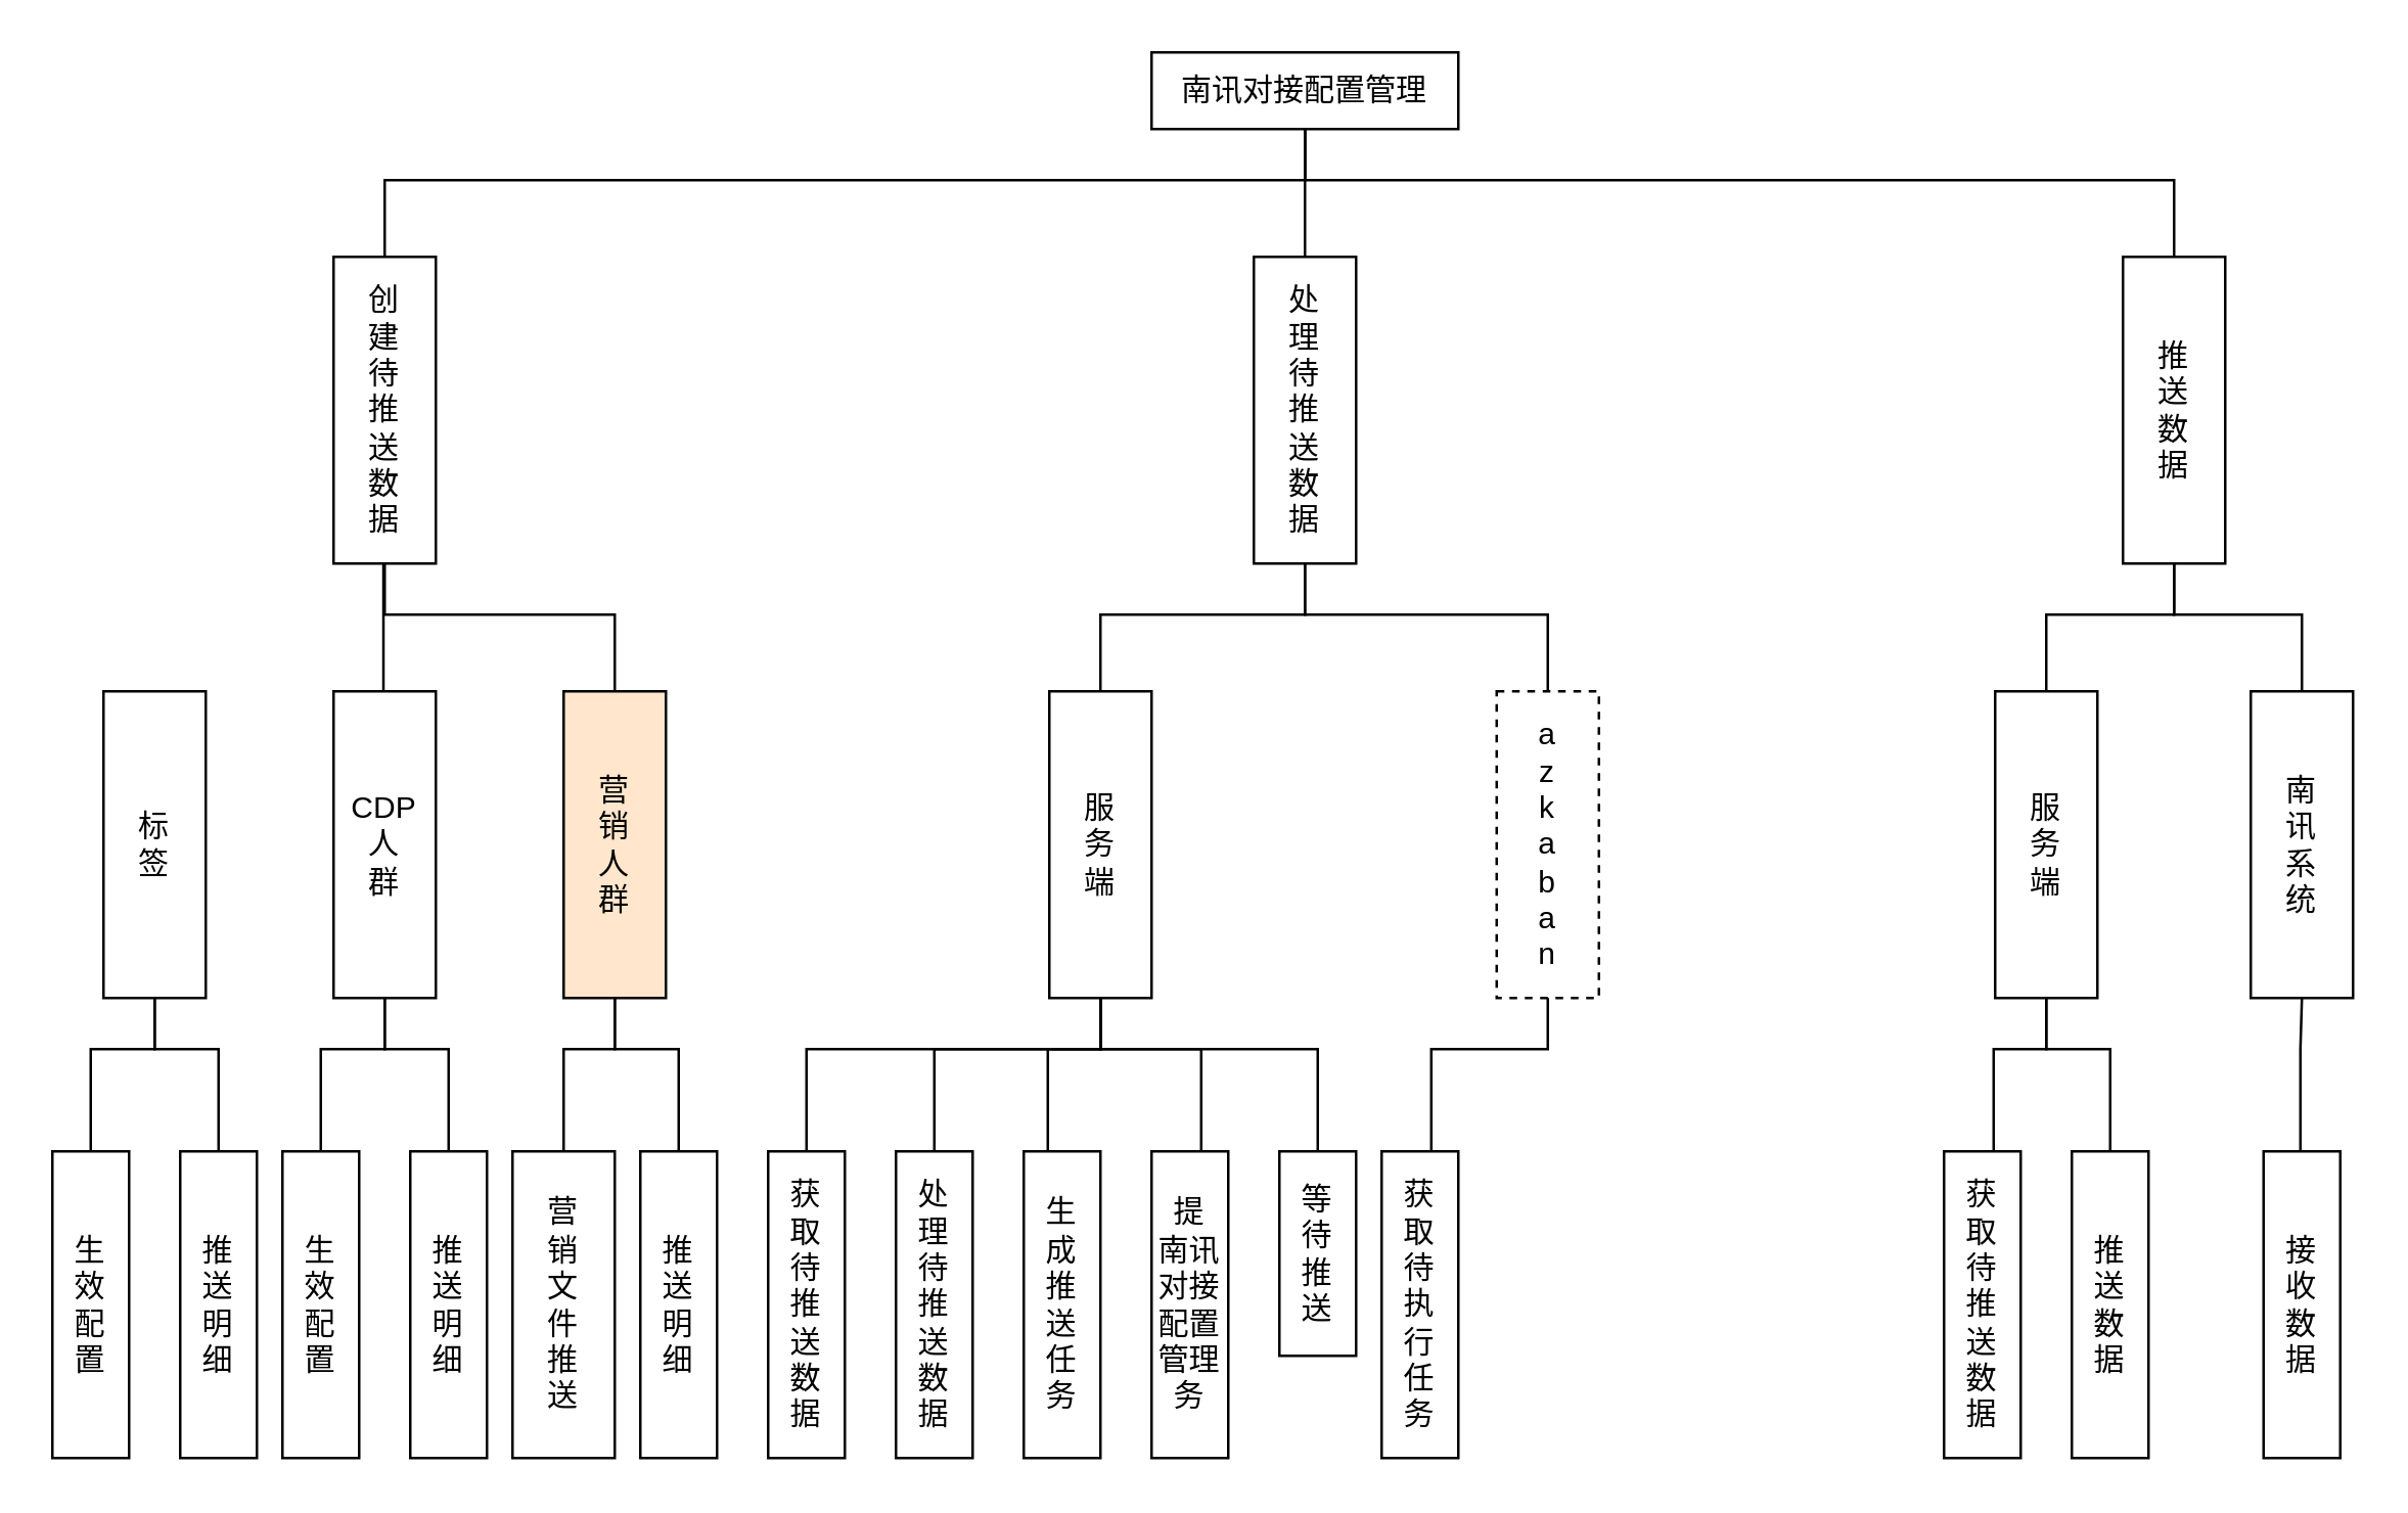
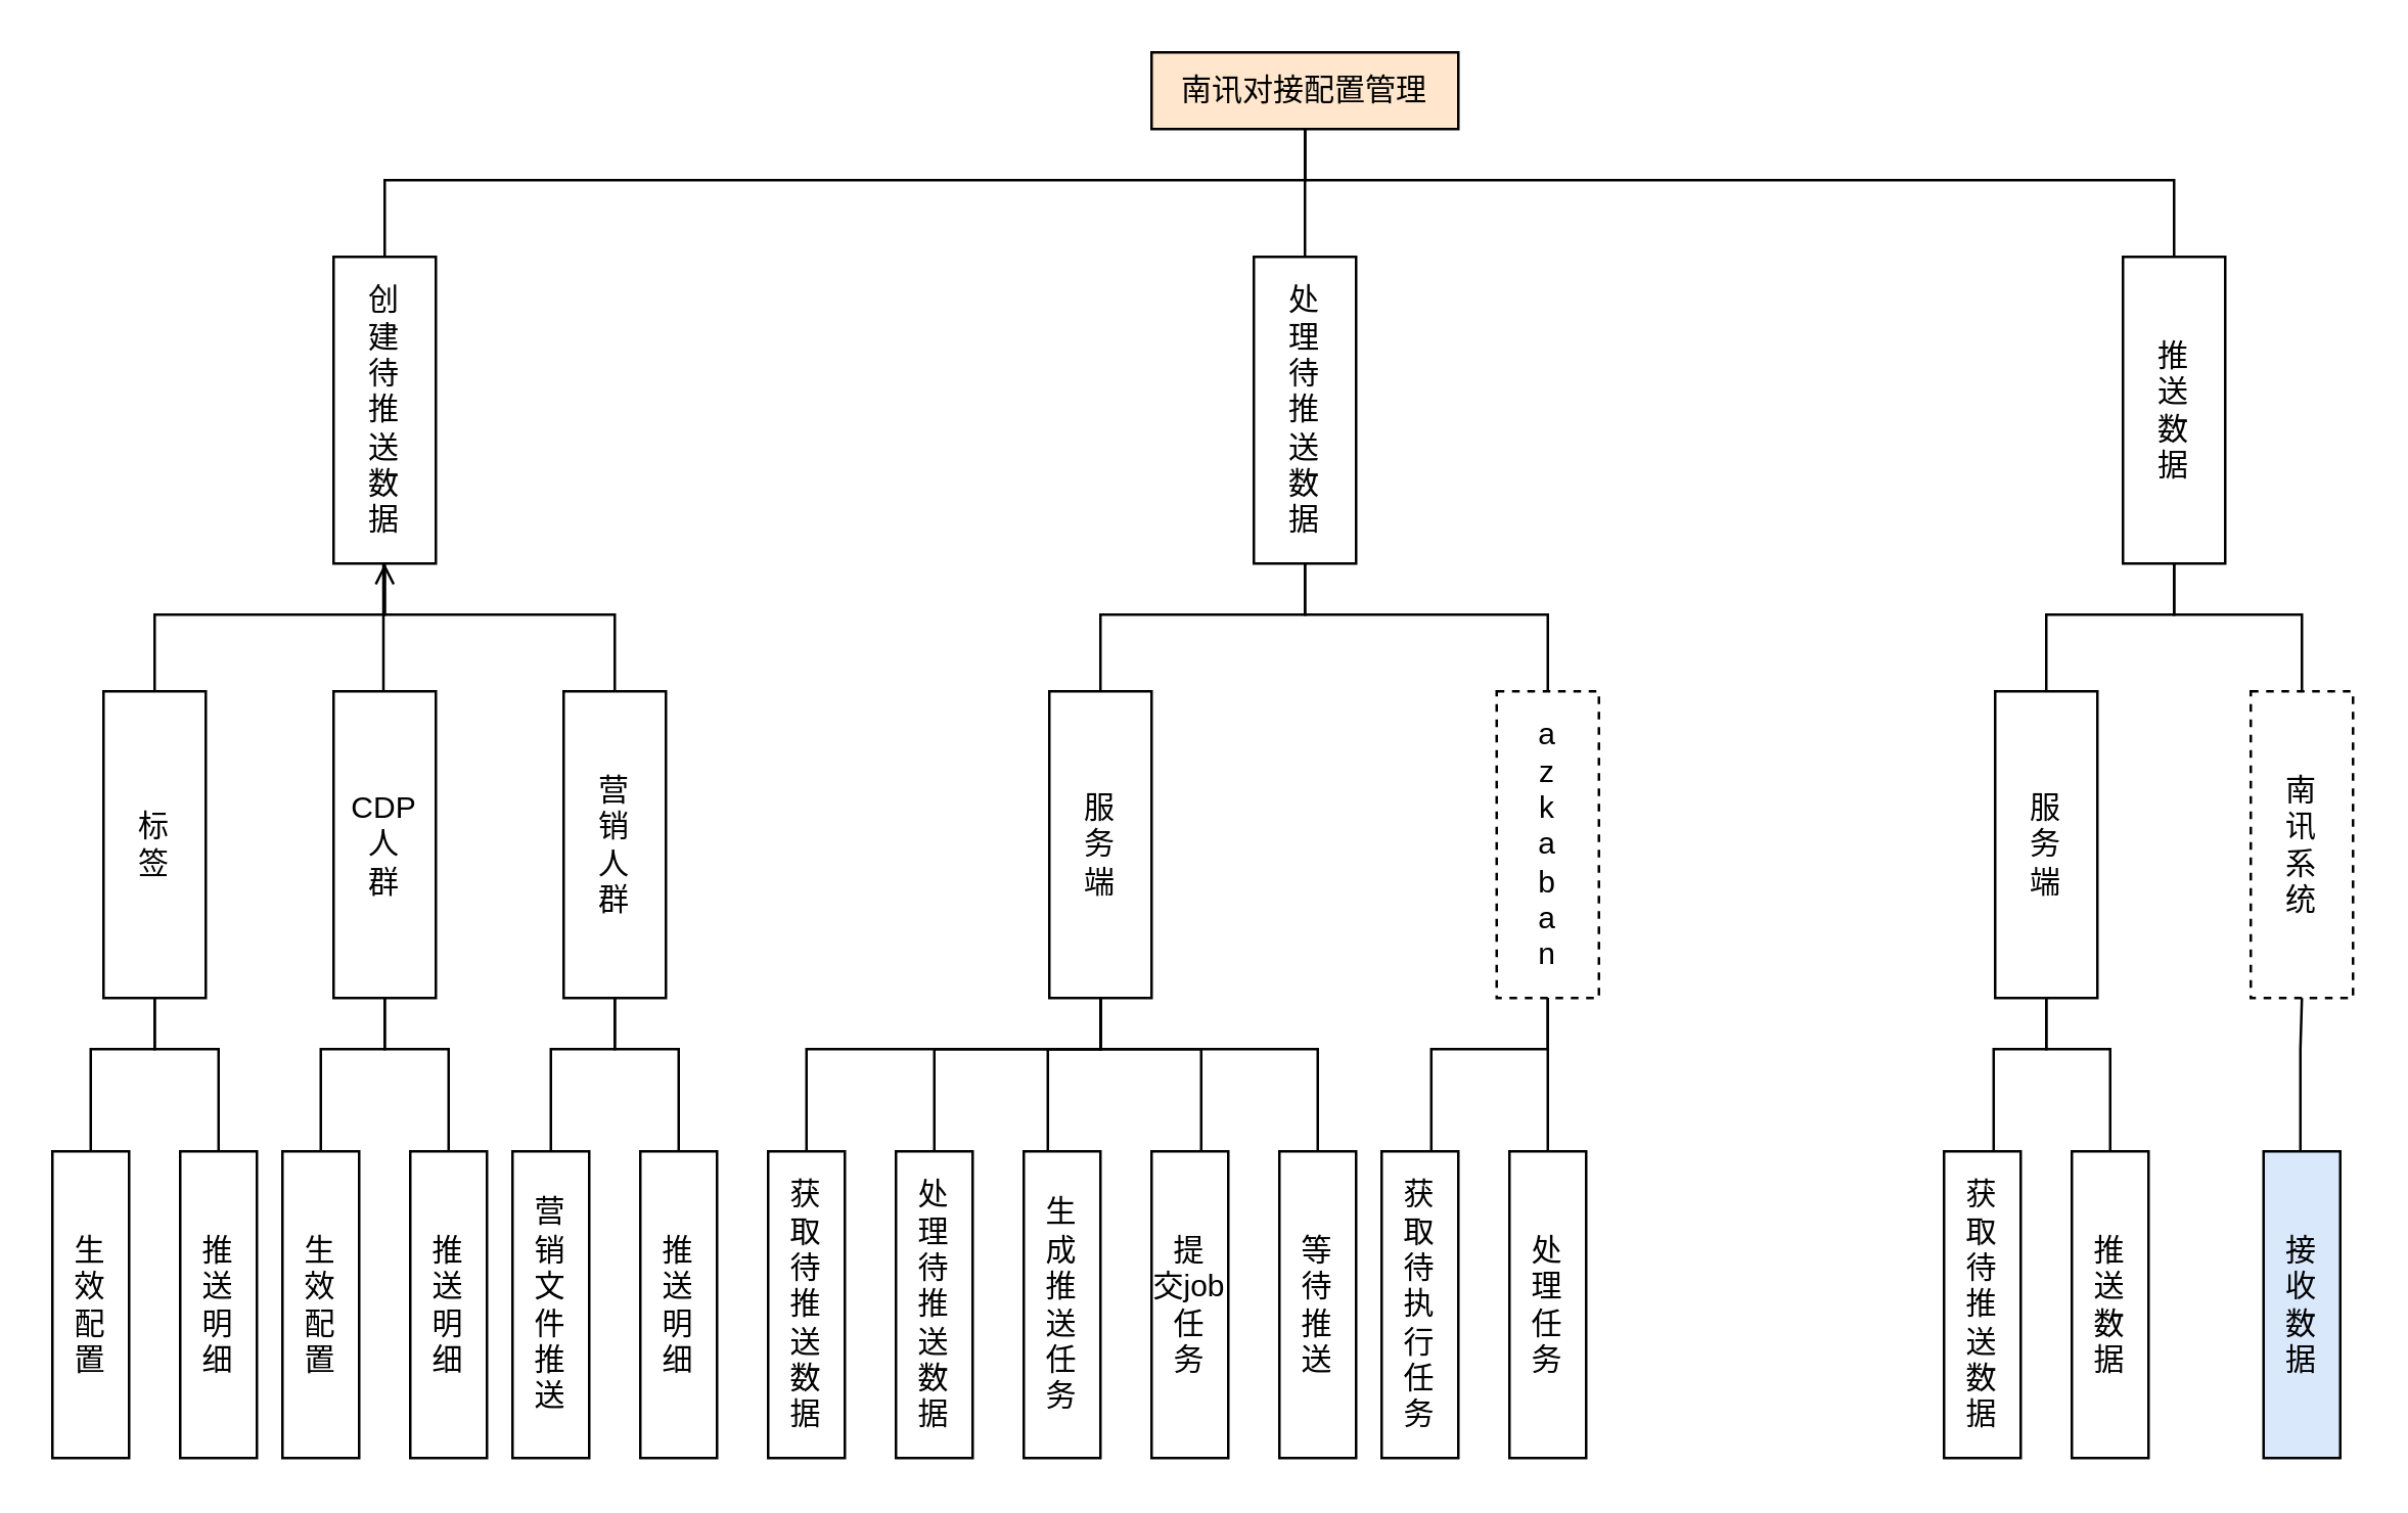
- <mxCell id="2" value="南讯对接配置管理" style="rounded=0;whiteSpace=wrap;html=1;" parent="1" vertex="1"><mxGeometry x="450" y="20" width="120" height="30" as="geometry" /></mxCell>
+ <mxCell id="2" value="南讯对接配置管理" style="rounded=0;whiteSpace=wrap;html=1;fillColor=#ffe6cc;" parent="1" vertex="1"><mxGeometry x="450" y="20" width="120" height="30" as="geometry" /></mxCell>
+ <mxCell id="24" value="" style="endArrow=none;html=1;rounded=0;fontFamily=Helvetica;fontSize=12;entryX=0.5;entryY=1;entryDx=0;entryDy=0;exitX=0.5;exitY=0;exitDx=0;exitDy=0;" parent="1" source="6" target="3" edge="1"><mxGeometry width="50" height="50" relative="1" as="geometry"><mxPoint x="240" y="280" as="sourcePoint" /><mxPoint x="160" y="230" as="targetPoint" /><Array as="points"><mxPoint x="60" y="240" /><mxPoint x="150" y="240" /></Array></mxGeometry></mxCell>
- <mxCell id="23" value="" style="endArrow=none;html=1;rounded=0;fontFamily=Helvetica;fontSize=12;entryX=0.5;entryY=1;entryDx=0;entryDy=0;exitX=0.5;exitY=0;exitDx=0;exitDy=0;" parent="1" source="7" target="3" edge="1"><mxGeometry width="50" height="50" relative="1" as="geometry"><mxPoint x="450" y="340" as="sourcePoint" /><mxPoint x="500" y="290" as="targetPoint" /><Array as="points"><mxPoint x="240" y="240" /><mxPoint x="150" y="240" /></Array></mxGeometry></mxCell>
+ <mxCell id="23" value="" style="endArrow=open;html=1;rounded=0;fontFamily=Helvetica;fontSize=12;entryX=0.5;entryY=1;entryDx=0;entryDy=0;exitX=0.5;exitY=0;exitDx=0;exitDy=0;" parent="1" source="7" target="3" edge="1"><mxGeometry width="50" height="50" relative="1" as="geometry"><mxPoint x="450" y="340" as="sourcePoint" /><mxPoint x="500" y="290" as="targetPoint" /><Array as="points"><mxPoint x="240" y="240" /><mxPoint x="150" y="240" /></Array></mxGeometry></mxCell>
- <mxCell id="7" value="营&lt;br&gt;销&lt;br&gt;人&lt;br&gt;群" style="rounded=0;whiteSpace=wrap;html=1;fillColor=#ffe6cc;" parent="1" vertex="1"><mxGeometry x="220" y="270" width="40" height="120" as="geometry" /></mxCell>
+ <mxCell id="7" value="营&lt;br&gt;销&lt;br&gt;人&lt;br&gt;群" style="rounded=0;whiteSpace=wrap;html=1;" parent="1" vertex="1"><mxGeometry x="220" y="270" width="40" height="120" as="geometry" /></mxCell>
- <mxCell id="52" value="南&lt;br&gt;讯&lt;br&gt;系&lt;br&gt;统" style="rounded=0;whiteSpace=wrap;html=1;" parent="1" vertex="1"><mxGeometry x="880" y="270" width="40" height="120" as="geometry" /></mxCell>
+ <mxCell id="52" value="南&lt;br&gt;讯&lt;br&gt;系&lt;br&gt;统" style="rounded=0;whiteSpace=wrap;html=1;dashed=1;" parent="1" vertex="1"><mxGeometry x="880" y="270" width="40" height="120" as="geometry" /></mxCell>
+ <mxCell id="36" value="" style="endArrow=none;html=1;rounded=0;fontFamily=Helvetica;fontSize=12;edgeStyle=elbowEdgeStyle;elbow=vertical;entryX=0.5;entryY=1;entryDx=0;entryDy=0;exitX=0.5;exitY=0;exitDx=0;exitDy=0;" parent="1" source="19" target="8" edge="1"><mxGeometry width="50" height="50" relative="1" as="geometry"><mxPoint x="620" y="450" as="sourcePoint" /><mxPoint x="620" y="390" as="targetPoint" /><Array as="points"><mxPoint x="610" y="410" /></Array></mxGeometry></mxCell>
- <mxCell id="17" value="等&lt;br&gt;待&lt;br&gt;推&lt;br&gt;送" style="rounded=0;whiteSpace=wrap;html=1;" parent="1" vertex="1"><mxGeometry x="500" y="450" width="30" height="80" as="geometry" /></mxCell>
+ <mxCell id="17" value="等&lt;br&gt;待&lt;br&gt;推&lt;br&gt;送" style="rounded=0;whiteSpace=wrap;html=1;" parent="1" vertex="1"><mxGeometry x="500" y="450" width="30" height="120" as="geometry" /></mxCell>
- <mxCell id="45" value="营&lt;br&gt;销&lt;br&gt;文&lt;br&gt;件&lt;br&gt;推&lt;br&gt;送" style="rounded=0;whiteSpace=wrap;html=1;" parent="1" vertex="1"><mxGeometry x="200" y="450" width="40" height="120" as="geometry" /></mxCell>
+ <mxCell id="45" value="营&lt;br&gt;销&lt;br&gt;文&lt;br&gt;件&lt;br&gt;推&lt;br&gt;送" style="rounded=0;whiteSpace=wrap;html=1;" parent="1" vertex="1"><mxGeometry x="200" y="450" width="30" height="120" as="geometry" /></mxCell>
- <mxCell id="16" value="提&lt;br&gt;南讯对接配置管理&lt;br&gt;务" style="rounded=0;whiteSpace=wrap;html=1;" parent="1" vertex="1"><mxGeometry x="450" y="450" width="30" height="120" as="geometry" /></mxCell>
+ <mxCell id="16" value="提&lt;br&gt;交job任&lt;br&gt;务" style="rounded=0;whiteSpace=wrap;html=1;" parent="1" vertex="1"><mxGeometry x="450" y="450" width="30" height="120" as="geometry" /></mxCell>
+ <mxCell id="19" value="处&lt;br&gt;理&lt;br&gt;任&lt;br&gt;务" style="rounded=0;whiteSpace=wrap;html=1;" parent="1" vertex="1"><mxGeometry x="590" y="450" width="30" height="120" as="geometry" /></mxCell>
- <mxCell id="22" value="接&lt;br&gt;收&lt;br&gt;数&lt;br&gt;据" style="rounded=0;whiteSpace=wrap;html=1;" parent="1" vertex="1"><mxGeometry x="885" y="450" width="30" height="120" as="geometry" /></mxCell>
+ <mxCell id="22" value="接&lt;br&gt;收&lt;br&gt;数&lt;br&gt;据" style="rounded=0;whiteSpace=wrap;html=1;fillColor=#dae8fc;" parent="1" vertex="1"><mxGeometry x="885" y="450" width="30" height="120" as="geometry" /></mxCell>
